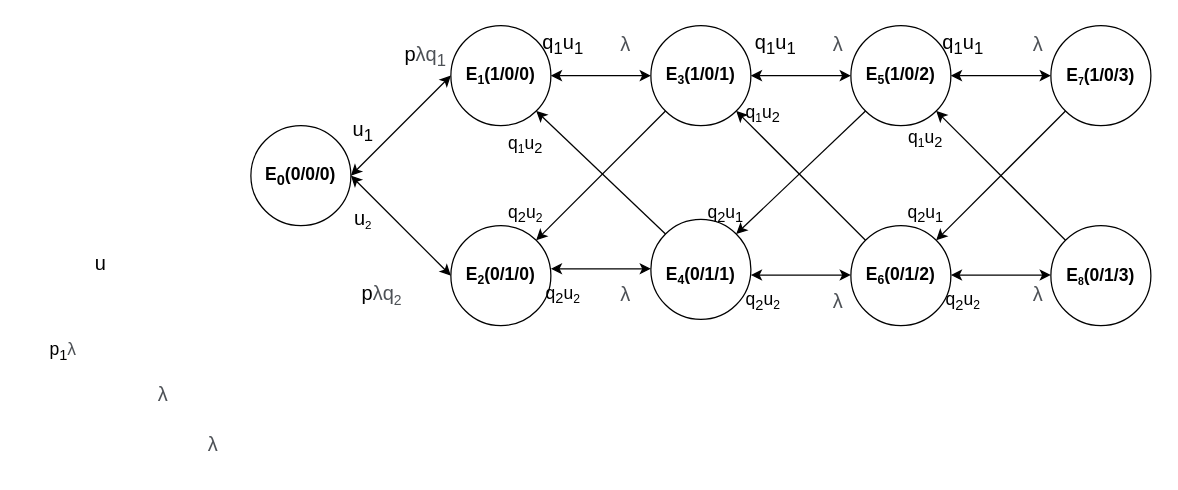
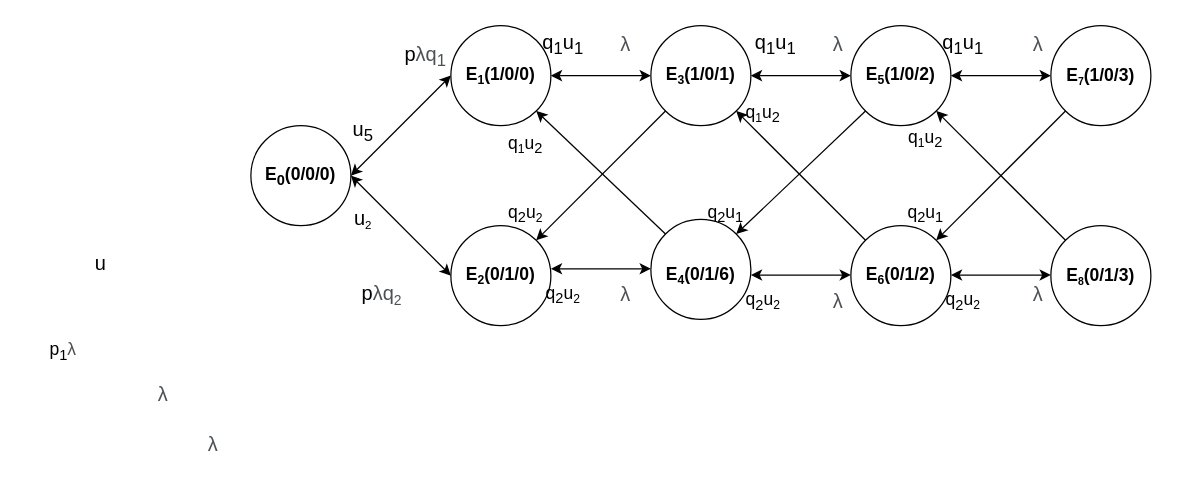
- <mxCell id="38" value="&lt;font style=&quot;font-size: 16px;&quot;&gt;u&lt;sub&gt;1&lt;/sub&gt;&lt;/font&gt;" style="text;html=1;align=center;verticalAlign=middle;whiteSpace=wrap;rounded=0;" vertex="1" parent="1"><mxGeometry x="260" y="90" width="60" height="30" as="geometry" /></mxCell>
+ <mxCell id="38" value="&lt;font style=&quot;font-size: 16px;&quot;&gt;u&lt;sub&gt;5&lt;/sub&gt;&lt;/font&gt;" style="text;html=1;align=center;verticalAlign=middle;whiteSpace=wrap;rounded=0;" vertex="1" parent="1"><mxGeometry x="260" y="90" width="60" height="30" as="geometry" /></mxCell>
- <mxCell id="15" value="&lt;font style=&quot;&quot;&gt;&lt;b style=&quot;&quot;&gt;&lt;span style=&quot;font-size: 14px;&quot;&gt;E&lt;/span&gt;&lt;span style=&quot;font-size: 11.667px;&quot;&gt;&lt;sub&gt;4&lt;/sub&gt;&lt;/span&gt;&lt;span style=&quot;font-size: 14px;&quot;&gt;(0/1/1)&lt;/span&gt;&lt;/b&gt;&lt;/font&gt;" style="text;html=1;align=center;verticalAlign=middle;whiteSpace=wrap;rounded=0;" vertex="1" parent="1"><mxGeometry x="530" y="205" width="60" height="30" as="geometry" /></mxCell>
+ <mxCell id="15" value="&lt;font style=&quot;&quot;&gt;&lt;b style=&quot;&quot;&gt;&lt;span style=&quot;font-size: 14px;&quot;&gt;E&lt;/span&gt;&lt;span style=&quot;font-size: 11.667px;&quot;&gt;&lt;sub&gt;4&lt;/sub&gt;&lt;/span&gt;&lt;span style=&quot;font-size: 14px;&quot;&gt;(0/1/6)&lt;/span&gt;&lt;/b&gt;&lt;/font&gt;" style="text;html=1;align=center;verticalAlign=middle;whiteSpace=wrap;rounded=0;" vertex="1" parent="1"><mxGeometry x="530" y="205" width="60" height="30" as="geometry" /></mxCell>
